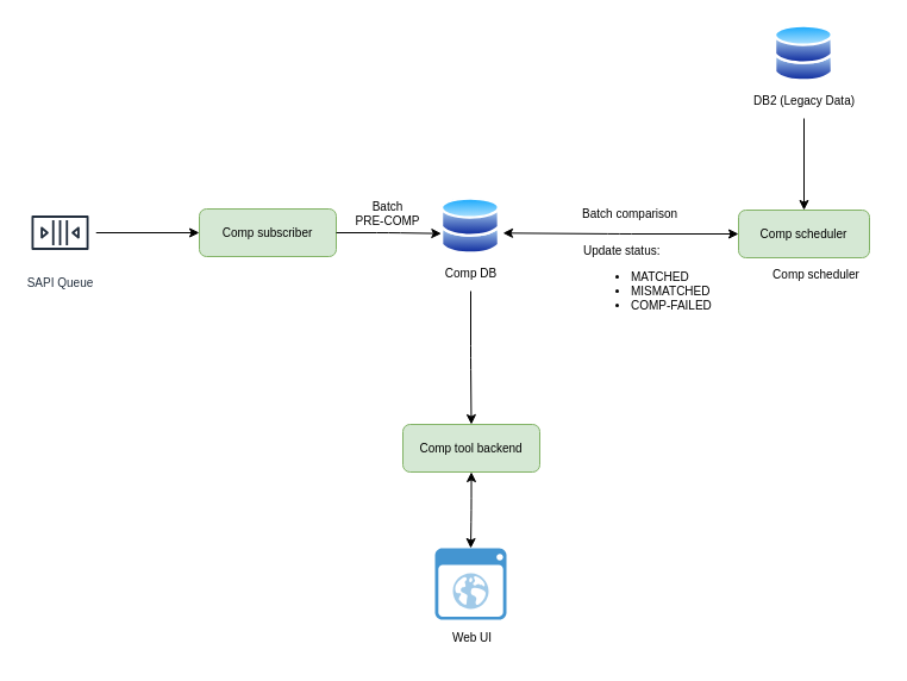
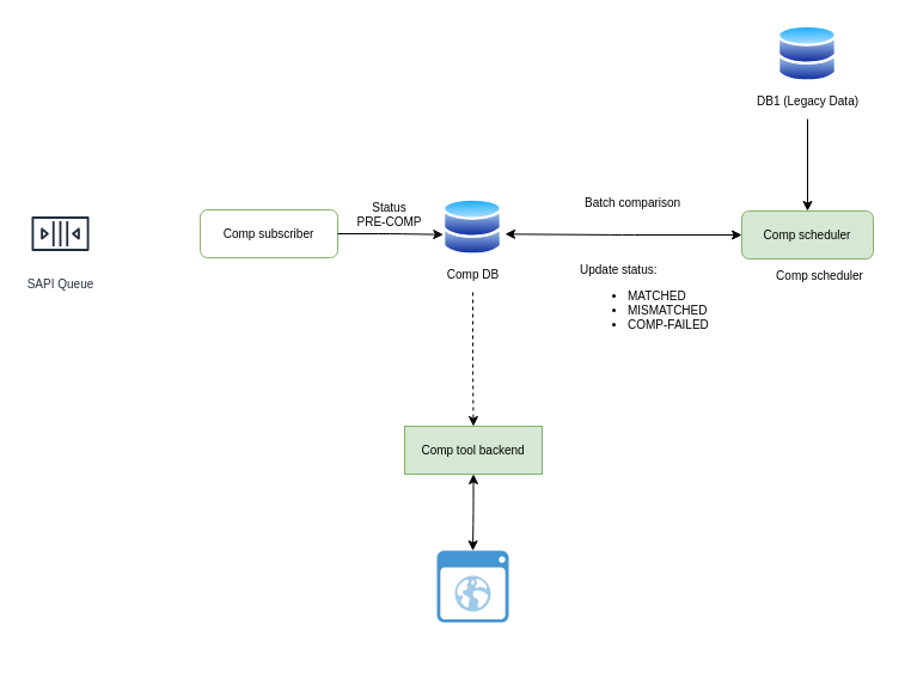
- <mxCell id="6" value="DB2 (Legacy Data)" style="text;html=1;align=center;verticalAlign=middle;resizable=0;points=[];autosize=1;strokeColor=none;fillColor=none;fontSize=10;rounded=1;" parent="4" vertex="1"><mxGeometry x="-30" y="49" width="110" height="30" as="geometry" /></mxCell>
+ <mxCell id="6" value="DB1 (Legacy Data)" style="text;html=1;align=center;verticalAlign=middle;resizable=0;points=[];autosize=1;strokeColor=none;fillColor=none;fontSize=10;rounded=1;" parent="4" vertex="1"><mxGeometry x="-30" y="49" width="110" height="30" as="geometry" /></mxCell>
- <mxCell id="24" value="&lt;font style=&quot;font-size: 10px;&quot;&gt;Batch&lt;br style=&quot;font-size: 10px;&quot;&gt;PRE-COMP&lt;/font&gt;" style="text;html=1;align=center;verticalAlign=middle;resizable=0;points=[];autosize=1;strokeColor=none;fillColor=none;fontSize=10;rounded=1;" vertex="1" parent="1"><mxGeometry x="285" y="159" width="80" height="40" as="geometry" /></mxCell>
+ <mxCell id="24" value="&lt;font style=&quot;font-size: 10px;&quot;&gt;Status&lt;br style=&quot;font-size: 10px;&quot;&gt;PRE-COMP&lt;/font&gt;" style="text;html=1;align=center;verticalAlign=middle;resizable=0;points=[];autosize=1;strokeColor=none;fillColor=none;fontSize=10;rounded=1;" vertex="1" parent="1"><mxGeometry x="285" y="159" width="80" height="40" as="geometry" /></mxCell>
- <mxCell id="14" value="Batch comparison&amp;nbsp;" style="text;html=1;align=center;verticalAlign=middle;resizable=0;points=[];autosize=1;strokeColor=none;fillColor=none;fontSize=10;rounded=1;" vertex="1" parent="1"><mxGeometry x="475" y="164" width="110" height="30" as="geometry" /></mxCell>
+ <mxCell id="14" value="Batch comparison&amp;nbsp;" style="text;html=1;align=center;verticalAlign=middle;resizable=0;points=[];autosize=1;strokeColor=none;fillColor=none;fontSize=10;rounded=1;" vertex="1" parent="1"><mxGeometry x="475" y="154" width="110" height="30" as="geometry" /></mxCell>
- <mxCell id="2" style="edgeStyle=orthogonalEdgeStyle;rounded=1;orthogonalLoop=1;jettySize=auto;html=1;fontSize=10;" edge="1" parent="1" source="3" target="16"><mxGeometry relative="1" as="geometry" /></mxCell>
- <mxCell id="16" value="Comp subscriber" style="rounded=1;whiteSpace=wrap;html=1;fillColor=#d5e8d4;strokeColor=#82b366;fontSize=10;" vertex="1" parent="1"><mxGeometry x="167" y="175" width="115" height="40" as="geometry" /></mxCell>
+ <mxCell id="16" value="Comp subscriber" style="rounded=1;whiteSpace=wrap;html=1;fillColor=#ffffff;strokeColor=#82b366;fontSize=10;" vertex="1" parent="1"><mxGeometry x="167" y="175" width="115" height="40" as="geometry" /></mxCell>
- <mxCell id="15" value="&lt;font style=&quot;font-size: 10px;&quot;&gt;Update status: &lt;br style=&quot;font-size: 10px;&quot;&gt;&lt;/font&gt;&lt;blockquote style=&quot;margin: 0px 0px 0px 40px; border: none; padding: 0px; font-size: 10px;&quot;&gt;&lt;/blockquote&gt;&lt;ul style=&quot;font-size: 10px;&quot;&gt;&lt;li style=&quot;font-size: 10px;&quot;&gt;&lt;span style=&quot;background-color: initial; font-size: 10px;&quot;&gt;&lt;font style=&quot;font-size: 10px;&quot;&gt;MATCHED&lt;/font&gt;&lt;/span&gt;&lt;/li&gt;&lt;li style=&quot;font-size: 10px;&quot;&gt;&lt;span style=&quot;background-color: initial; font-size: 10px;&quot;&gt;&lt;font style=&quot;font-size: 10px;&quot;&gt;MISMATCHED&lt;/font&gt;&lt;/span&gt;&lt;/li&gt;&lt;li style=&quot;font-size: 10px;&quot;&gt;&lt;font style=&quot;font-size: 10px;&quot;&gt;&lt;span style=&quot;background-color: initial; font-size: 10px;&quot;&gt;COMP-FAILED&lt;/span&gt;&lt;/font&gt;&lt;/li&gt;&lt;/ul&gt;&lt;blockquote style=&quot;margin: 0px 0px 0px 40px; border: none; padding: 0px; font-size: 10px;&quot;&gt;&lt;/blockquote&gt;" style="text;html=1;align=left;verticalAlign=middle;resizable=0;points=[];autosize=1;strokeColor=none;fillColor=none;fontSize=10;rounded=1;" vertex="1" parent="1"><mxGeometry x="488" y="198" width="130" height="80" as="geometry" /></mxCell>
+ <mxCell id="15" value="&lt;font style=&quot;font-size: 10px;&quot;&gt;Update status: &lt;br style=&quot;font-size: 10px;&quot;&gt;&lt;/font&gt;&lt;blockquote style=&quot;margin: 0px 0px 0px 40px; border: none; padding: 0px; font-size: 10px;&quot;&gt;&lt;/blockquote&gt;&lt;ul style=&quot;font-size: 10px;&quot;&gt;&lt;li style=&quot;font-size: 10px;&quot;&gt;&lt;span style=&quot;background-color: initial; font-size: 10px;&quot;&gt;&lt;font style=&quot;font-size: 10px;&quot;&gt;MATCHED&lt;/font&gt;&lt;/span&gt;&lt;/li&gt;&lt;li style=&quot;font-size: 10px;&quot;&gt;&lt;span style=&quot;background-color: initial; font-size: 10px;&quot;&gt;&lt;font style=&quot;font-size: 10px;&quot;&gt;MISMATCHED&lt;/font&gt;&lt;/span&gt;&lt;/li&gt;&lt;li style=&quot;font-size: 10px;&quot;&gt;&lt;font style=&quot;font-size: 10px;&quot;&gt;&lt;span style=&quot;background-color: initial; font-size: 10px;&quot;&gt;COMP-FAILED&lt;/span&gt;&lt;/font&gt;&lt;/li&gt;&lt;/ul&gt;&lt;blockquote style=&quot;margin: 0px 0px 0px 40px; border: none; padding: 0px; font-size: 10px;&quot;&gt;&lt;/blockquote&gt;" style="text;html=1;align=left;verticalAlign=middle;resizable=0;points=[];autosize=1;strokeColor=none;fillColor=none;fontSize=10;rounded=1;" vertex="1" parent="1"><mxGeometry x="483" y="213" width="130" height="80" as="geometry" /></mxCell>
- <mxCell id="23" style="edgeStyle=orthogonalEdgeStyle;rounded=1;orthogonalLoop=1;jettySize=auto;html=1;fontSize=10;" edge="1" parent="1" source="9" target="22"><mxGeometry relative="1" as="geometry" /></mxCell>
+ <mxCell id="23" style="edgeStyle=orthogonalEdgeStyle;rounded=1;orthogonalLoop=1;jettySize=auto;html=1;fontSize=10;dashed=1;" edge="1" parent="1" source="9" target="22"><mxGeometry relative="1" as="geometry" /></mxCell>
- <mxCell id="22" value="Comp tool backend" style="rounded=1;whiteSpace=wrap;html=1;fillColor=#d5e8d4;strokeColor=#82b366;fontSize=10;" vertex="1" parent="1"><mxGeometry x="338" y="356" width="115" height="40" as="geometry" /></mxCell>
+ <mxCell id="22" value="Comp tool backend" style="whiteSpace=wrap;html=1;fillColor=#d5e8d4;strokeColor=#82b366;fontSize=10;rounded=0;" vertex="1" parent="1"><mxGeometry x="338" y="356" width="115" height="40" as="geometry" /></mxCell>
- <mxCell id="12" value="Web UI" style="text;html=1;align=center;verticalAlign=middle;resizable=0;points=[];autosize=1;strokeColor=none;fillColor=none;fontSize=10;rounded=1;" parent="10" vertex="1"><mxGeometry x="1" y="60" width="60" height="30" as="geometry" /></mxCell>
